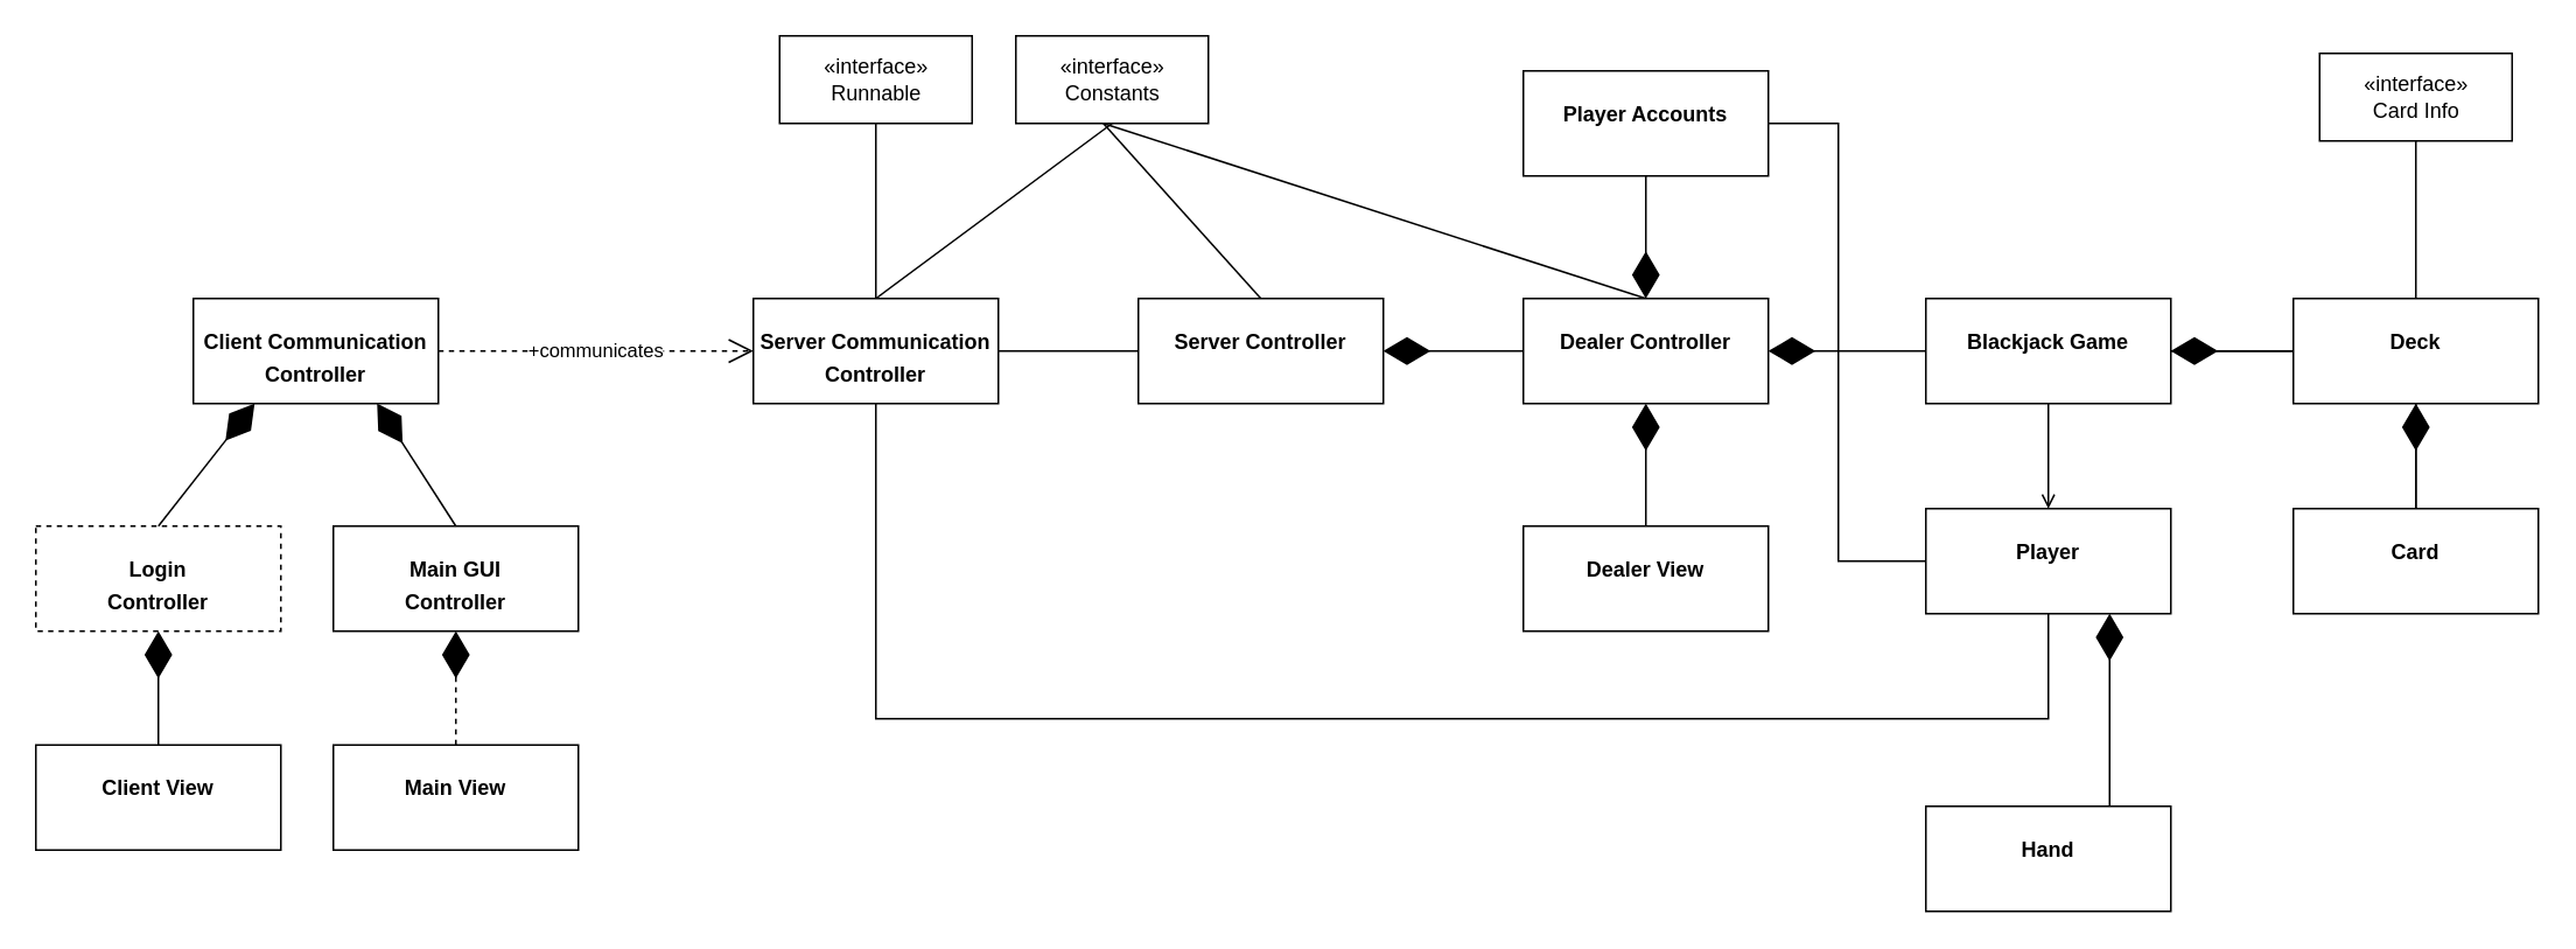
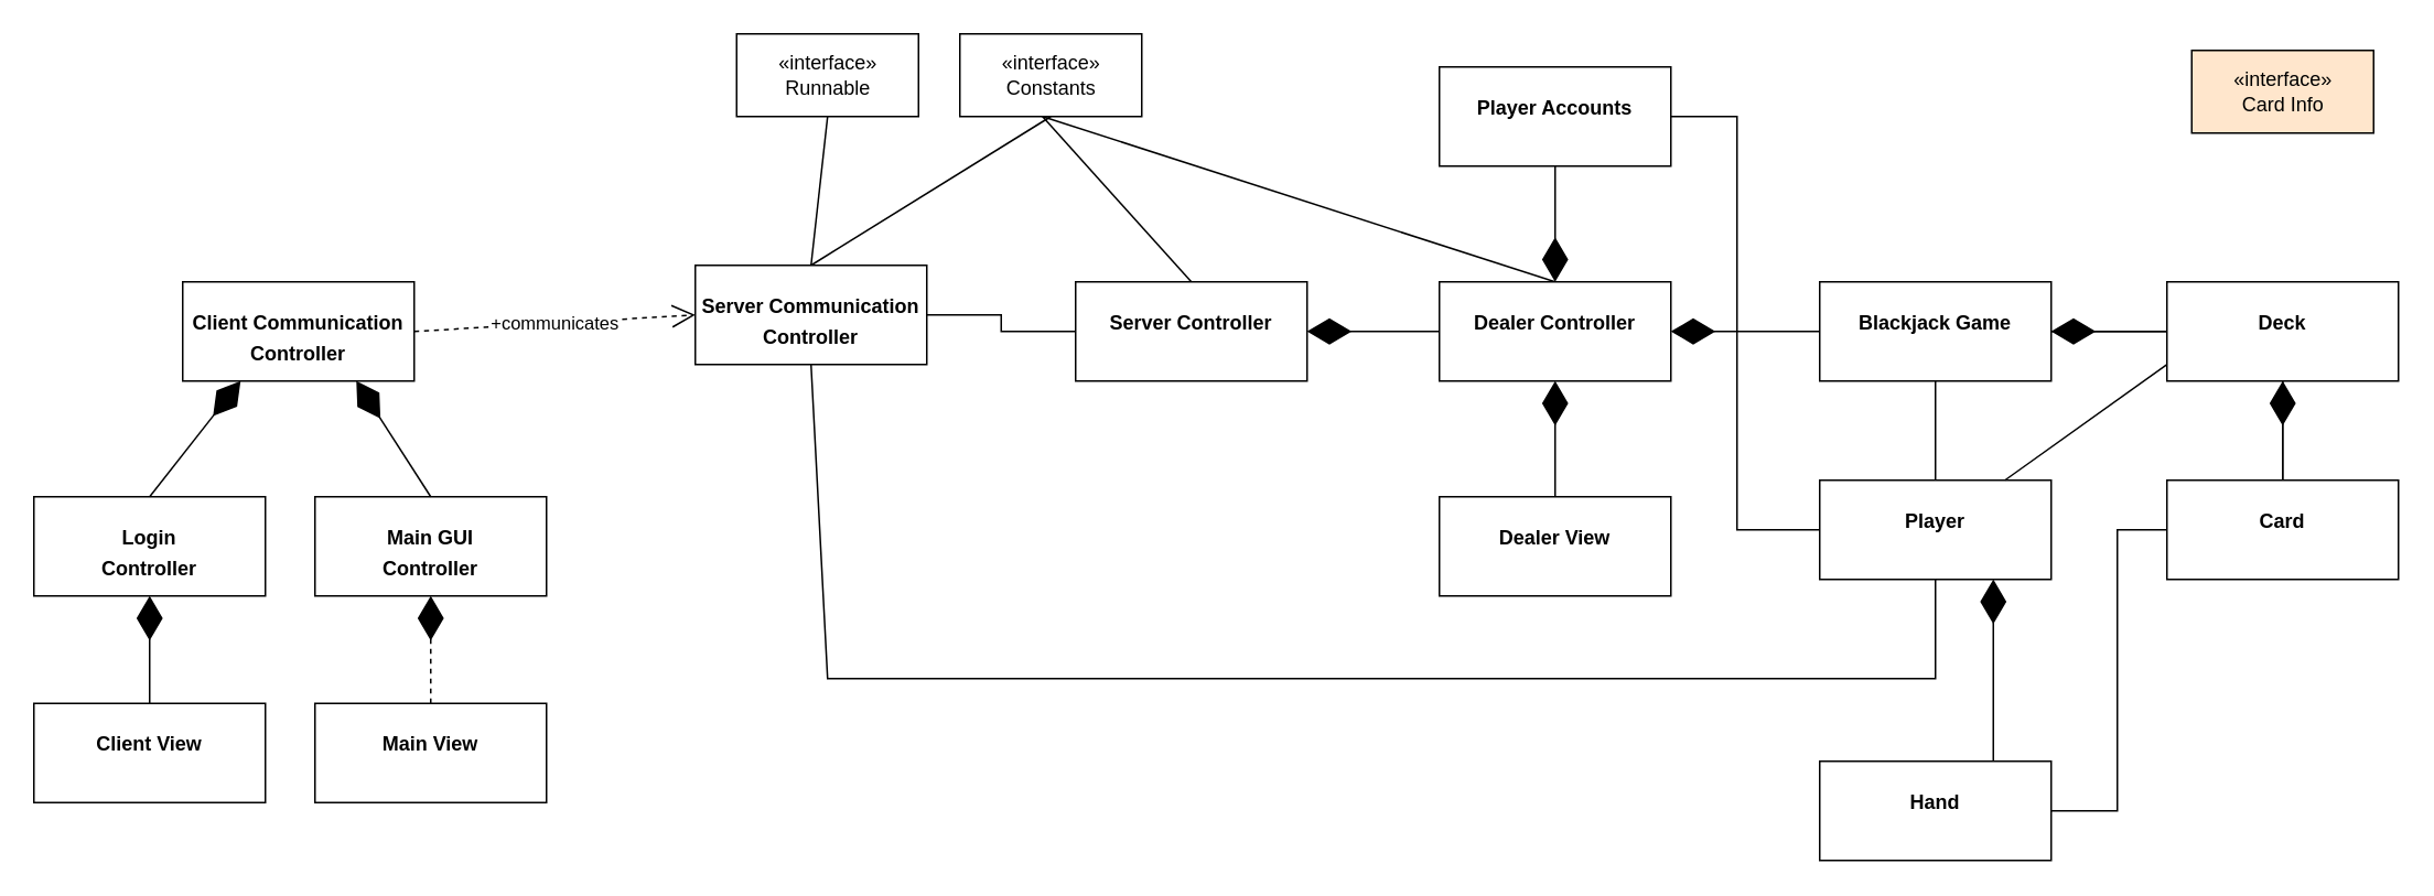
- <mxCell id="28" value="«interface»&lt;br&gt;Card Info" style="html=1;" vertex="1" parent="1"><mxGeometry x="1325" y="30" width="110" height="50" as="geometry" /></mxCell>
+ <mxCell id="28" value="«interface»&lt;br&gt;Card Info" style="html=1;fillColor=#ffe6cc;" vertex="1" parent="1"><mxGeometry x="1325" y="30" width="110" height="50" as="geometry" /></mxCell>
- <mxCell id="24" style="edgeStyle=none;rounded=0;orthogonalLoop=1;jettySize=auto;html=1;exitX=0.5;exitY=0;exitDx=0;exitDy=0;entryX=0.5;entryY=1;entryDx=0;entryDy=0;endArrow=none;endFill=0;" edge="1" parent="1" source="26" target="28"><mxGeometry relative="1" as="geometry" /></mxCell>
+ <mxCell id="24" style="edgeStyle=none;rounded=0;orthogonalLoop=1;jettySize=auto;html=1;exitX=0.5;exitY=0;exitDx=0;exitDy=0;endArrow=none;endFill=0;" edge="1" parent="1" source="26" target="23"><mxGeometry relative="1" as="geometry" /></mxCell>
- <mxCell id="8" value="&lt;p style=&quot;margin: 0px ; margin-top: 4px ; text-align: center&quot;&gt;&lt;br&gt;&lt;b&gt;Server Communication&lt;/b&gt;&lt;/p&gt;&lt;p style=&quot;margin: 0px ; margin-top: 4px ; text-align: center&quot;&gt;&lt;b&gt;Controller&lt;/b&gt;&lt;/p&gt;" style="verticalAlign=top;align=left;overflow=fill;fontSize=12;fontFamily=Helvetica;html=1;" vertex="1" parent="1"><mxGeometry x="430" y="170" width="140" height="60" as="geometry" /></mxCell>
+ <mxCell id="8" value="&lt;p style=&quot;margin: 0px ; margin-top: 4px ; text-align: center&quot;&gt;&lt;br&gt;&lt;b&gt;Server Communication&lt;/b&gt;&lt;/p&gt;&lt;p style=&quot;margin: 0px ; margin-top: 4px ; text-align: center&quot;&gt;&lt;b&gt;Controller&lt;/b&gt;&lt;/p&gt;" style="verticalAlign=top;align=left;overflow=fill;fontSize=12;fontFamily=Helvetica;html=1;" vertex="1" parent="1"><mxGeometry x="420" y="160" width="140" height="60" as="geometry" /></mxCell>
- <mxCell id="14" style="edgeStyle=none;rounded=0;orthogonalLoop=1;jettySize=auto;html=1;exitX=0.5;exitY=1;exitDx=0;exitDy=0;entryX=0.5;entryY=0;entryDx=0;entryDy=0;endArrow=open;endFill=0;" edge="1" parent="1" source="16" target="23"><mxGeometry relative="1" as="geometry" /></mxCell>
+ <mxCell id="14" style="edgeStyle=none;rounded=0;orthogonalLoop=1;jettySize=auto;html=1;exitX=0.5;exitY=1;exitDx=0;exitDy=0;entryX=0.5;entryY=0;entryDx=0;entryDy=0;endArrow=none;endFill=0;" edge="1" parent="1" source="16" target="23"><mxGeometry relative="1" as="geometry" /></mxCell>
- <mxCell id="36" value="&lt;p style=&quot;margin: 0px ; margin-top: 4px ; text-align: center&quot;&gt;&lt;br&gt;&lt;b&gt;Login&lt;/b&gt;&lt;/p&gt;&lt;p style=&quot;margin: 0px ; margin-top: 4px ; text-align: center&quot;&gt;&lt;b&gt;Controller&lt;/b&gt;&lt;/p&gt;" style="verticalAlign=top;align=left;overflow=fill;fontSize=12;fontFamily=Helvetica;html=1;dashed=1;" vertex="1" parent="1"><mxGeometry x="20" y="300" width="140" height="60" as="geometry" /></mxCell>
+ <mxCell id="36" value="&lt;p style=&quot;margin: 0px ; margin-top: 4px ; text-align: center&quot;&gt;&lt;br&gt;&lt;b&gt;Login&lt;/b&gt;&lt;/p&gt;&lt;p style=&quot;margin: 0px ; margin-top: 4px ; text-align: center&quot;&gt;&lt;b&gt;Controller&lt;/b&gt;&lt;/p&gt;" style="verticalAlign=top;align=left;overflow=fill;fontSize=12;fontFamily=Helvetica;html=1;" vertex="1" parent="1"><mxGeometry x="20" y="300" width="140" height="60" as="geometry" /></mxCell>
+ <mxCell id="31" style="edgeStyle=none;rounded=0;orthogonalLoop=1;jettySize=auto;html=1;exitX=1;exitY=0.5;exitDx=0;exitDy=0;entryX=0;entryY=0.5;entryDx=0;entryDy=0;endArrow=none;endFill=0;" edge="1" parent="1" source="32" target="29"><mxGeometry relative="1" as="geometry"><Array as="points"><mxPoint x="1280" y="490" /><mxPoint x="1280" y="320" /></Array></mxGeometry></mxCell>
